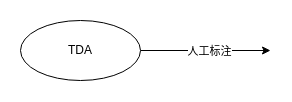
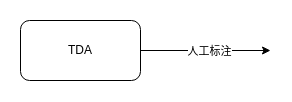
- <mxCell id="4" value="TDA" style="ellipse;whiteSpace=wrap;html=1;" vertex="1" parent="1"><mxGeometry x="20" y="20" width="120" height="60" as="geometry" /></mxCell>
+ <mxCell id="4" value="TDA" style="rounded=1;whiteSpace=wrap;html=1;" vertex="1" parent="1"><mxGeometry x="20" y="20" width="120" height="60" as="geometry" /></mxCell>
